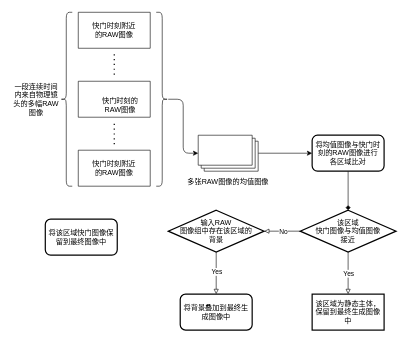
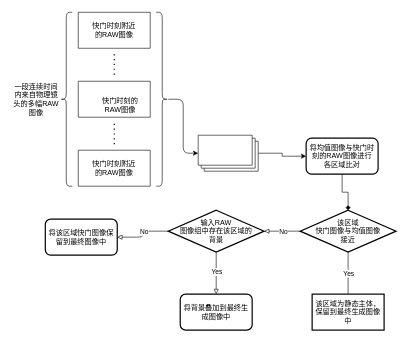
- <mxCell id="22" value="将均值图像与快门时刻的RAW图像进行&lt;br&gt;各区域比对" style="whiteSpace=wrap;html=1;strokeWidth=2;rounded=1;" vertex="1" parent="1"><mxGeometry x="520" y="225" width="120" height="60" as="geometry" /></mxCell>
+ <mxCell id="22" value="将均值图像与快门时刻的RAW图像进行&lt;br&gt;各区域比对" style="whiteSpace=wrap;html=1;strokeWidth=2;rounded=1;" vertex="1" parent="1"><mxGeometry x="510" y="230" width="120" height="60" as="geometry" /></mxCell>
- <mxCell id="14" value="多张RAW图像的均值图像" style="text;html=1;strokeColor=none;fillColor=none;align=center;verticalAlign=middle;whiteSpace=wrap;rounded=0;" vertex="1" parent="1"><mxGeometry x="310" y="287.5" width="140" height="30" as="geometry" /></mxCell>
+ <mxCell id="27" value="" style="edgeStyle=orthogonalEdgeStyle;rounded=1;orthogonalLoop=1;jettySize=auto;html=1;endArrow=block;endFill=0;" edge="1" parent="1" source="29" target="31"><mxGeometry relative="1" as="geometry" /></mxCell>
+ <mxCell id="28" value="No" style="edgeLabel;html=1;align=center;verticalAlign=middle;resizable=0;points=[];" vertex="1" connectable="0" parent="27"><mxGeometry x="-0.132" y="2" relative="1" as="geometry"><mxPoint y="-2" as="offset" /></mxGeometry></mxCell>
- <mxCell id="15" value="" style="edgeStyle=orthogonalEdgeStyle;rounded=0;orthogonalLoop=1;jettySize=auto;html=1;endArrow=block;endFill=0;" edge="1" parent="1" source="19" target="20"><mxGeometry relative="1" as="geometry" /></mxCell>
+ <mxCell id="15" value="" style="edgeStyle=orthogonalEdgeStyle;rounded=0;orthogonalLoop=1;jettySize=auto;html=1;endArrow=none;endFill=0;" edge="1" parent="1" source="19" target="20"><mxGeometry relative="1" as="geometry" /></mxCell>
